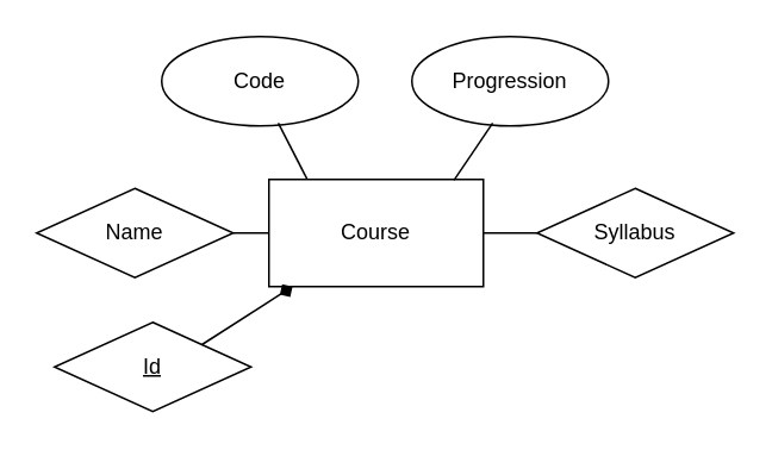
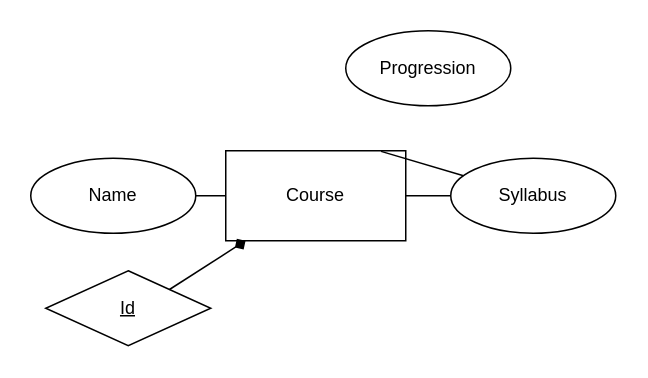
- <mxCell id="4" value="Code" style="ellipse;whiteSpace=wrap;html=1;" parent="1" vertex="1"><mxGeometry x="90" y="20" width="110" height="50" as="geometry" /></mxCell>
- <mxCell id="8" value="" style="endArrow=none;html=1;entryX=0.177;entryY=-0.007;entryDx=0;entryDy=0;entryPerimeter=0;exitX=0.593;exitY=0.968;exitDx=0;exitDy=0;exitPerimeter=0;" parent="1" source="4" target="2" edge="1"><mxGeometry width="50" height="50" relative="1" as="geometry"><mxPoint x="180" y="200" as="sourcePoint" /><mxPoint x="230" y="150" as="targetPoint" /></mxGeometry></mxCell>
- <mxCell id="9" value="" style="endArrow=none;html=1;exitX=0.863;exitY=0.007;exitDx=0;exitDy=0;exitPerimeter=0;entryX=0.411;entryY=0.968;entryDx=0;entryDy=0;entryPerimeter=0;" parent="1" source="2" target="6" edge="1"><mxGeometry width="50" height="50" relative="1" as="geometry"><mxPoint x="180" y="200" as="sourcePoint" /><mxPoint x="280" y="60" as="targetPoint" /></mxGeometry></mxCell>
+ <mxCell id="9" value="" style="endArrow=none;html=1;exitX=0.863;exitY=0.007;exitDx=0;exitDy=0;exitPerimeter=0;" parent="1" source="2" target="5" edge="1"><mxGeometry width="50" height="50" relative="1" as="geometry"><mxPoint x="180" y="200" as="sourcePoint" /><mxPoint x="280" y="60" as="targetPoint" /></mxGeometry></mxCell>
- <mxCell id="3" value="Name" style="rhombus;whiteSpace=wrap;html=1;" parent="1" vertex="1"><mxGeometry x="20" y="105" width="110" height="50" as="geometry" /></mxCell>
+ <mxCell id="3" value="Name" style="ellipse;whiteSpace=wrap;html=1;" parent="1" vertex="1"><mxGeometry x="20" y="105" width="110" height="50" as="geometry" /></mxCell>
- <mxCell id="5" value="Syllabus" style="rhombus;whiteSpace=wrap;html=1;" parent="1" vertex="1"><mxGeometry x="300" y="105" width="110" height="50" as="geometry" /></mxCell>
+ <mxCell id="5" value="Syllabus" style="ellipse;whiteSpace=wrap;html=1;" parent="1" vertex="1"><mxGeometry x="300" y="105" width="110" height="50" as="geometry" /></mxCell>
